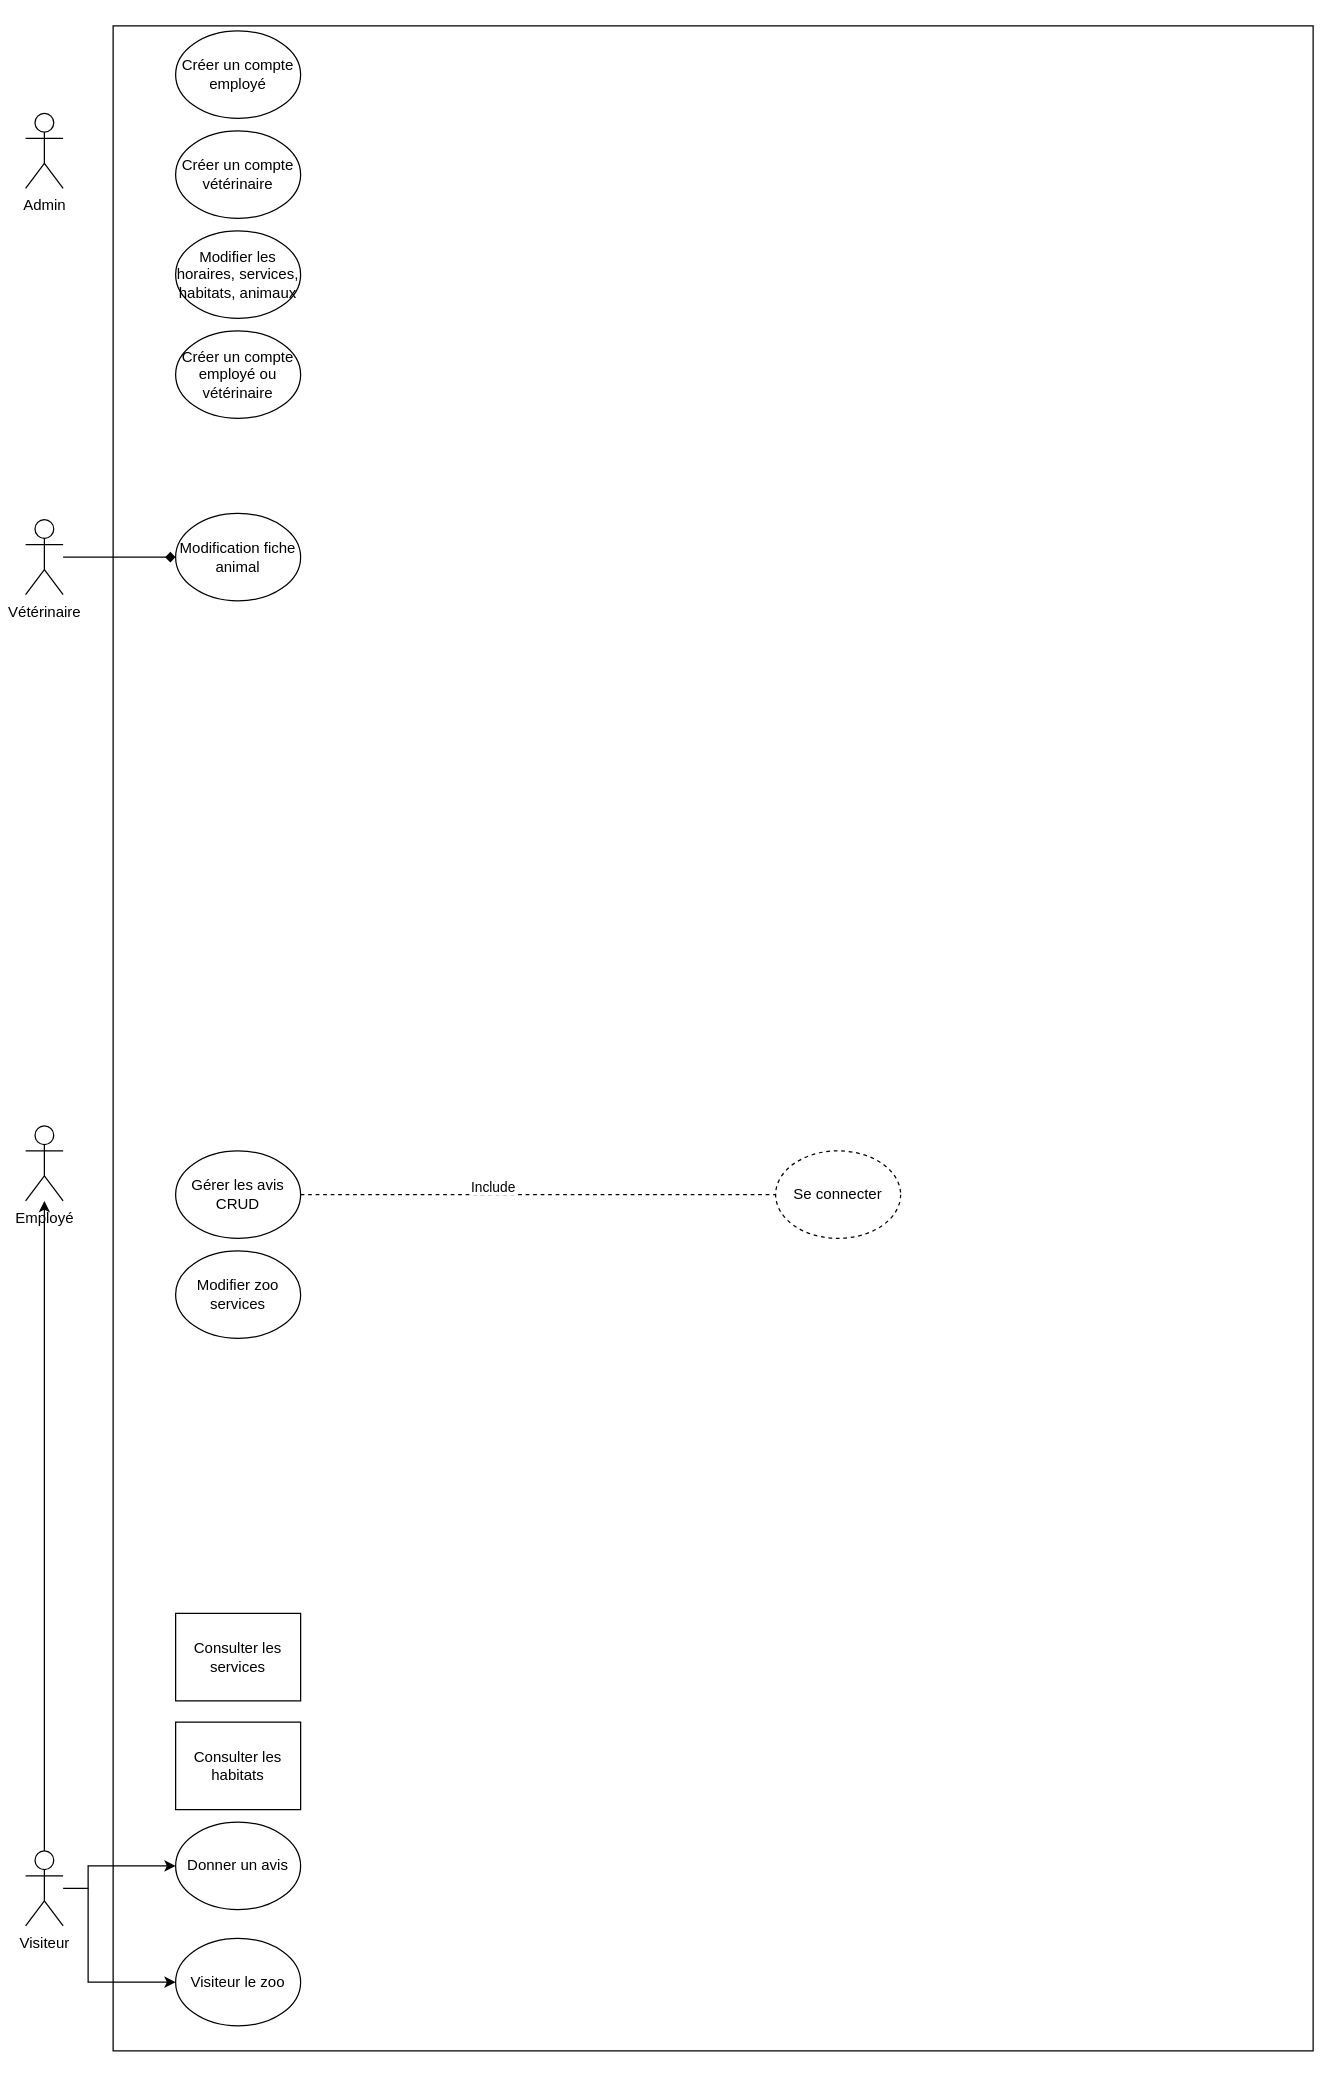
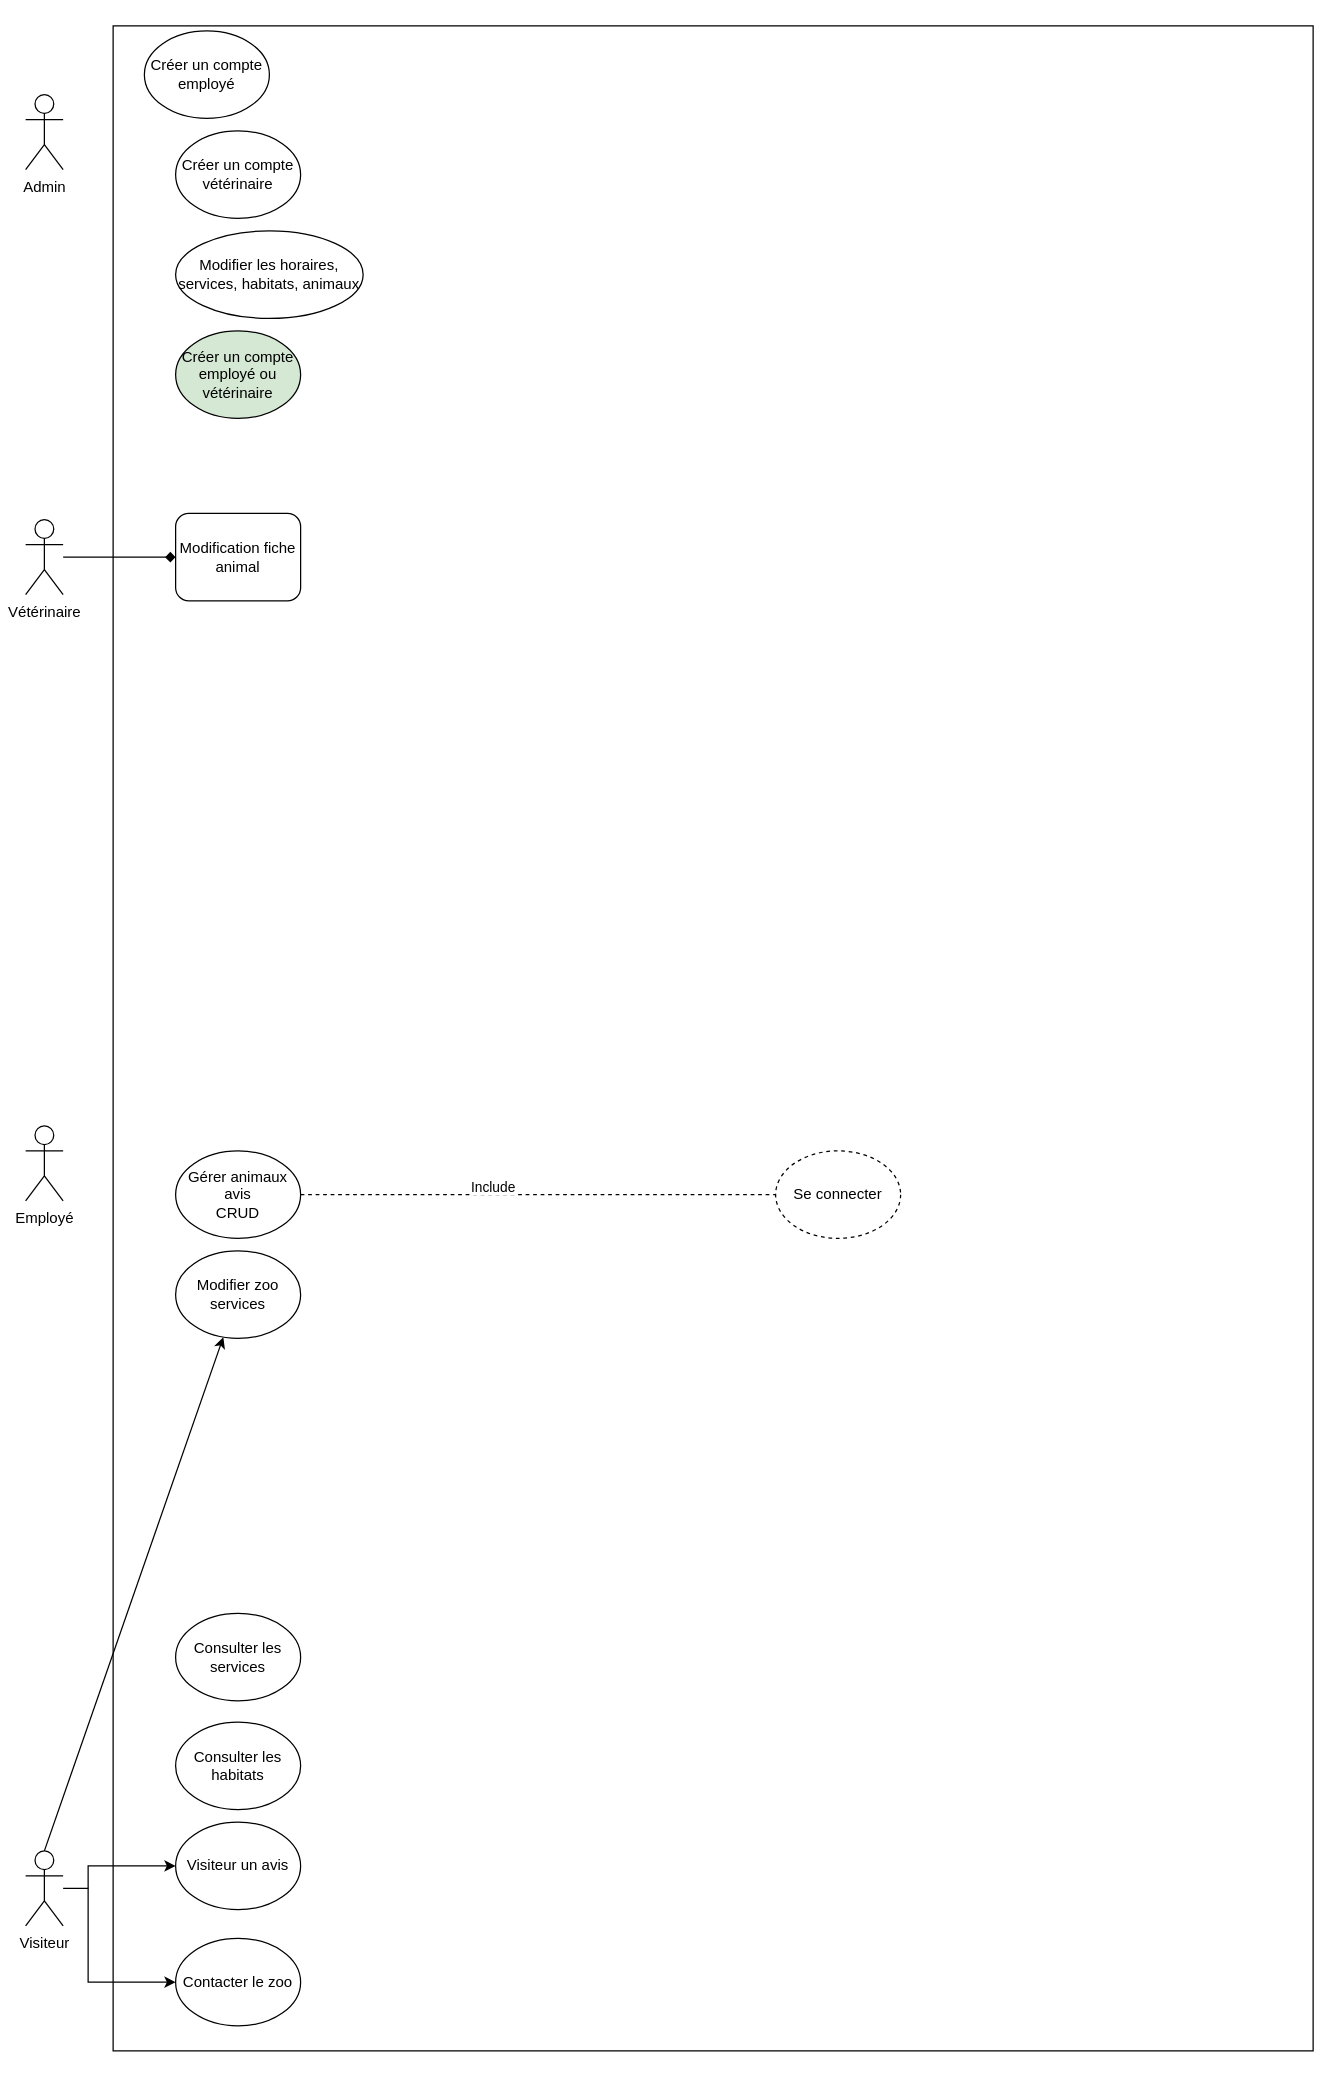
- <mxCell id="20" value="Créer un compte employé" style="ellipse;whiteSpace=wrap;html=1;" parent="1" vertex="1"><mxGeometry x="140" y="24" width="100" height="70" as="geometry" /></mxCell>
+ <mxCell id="20" value="Créer un compte employé" style="ellipse;whiteSpace=wrap;html=1;" parent="1" vertex="1"><mxGeometry x="115" y="24" width="100" height="70" as="geometry" /></mxCell>
- <mxCell id="3" value="Admin" style="shape=umlActor;verticalLabelPosition=bottom;verticalAlign=top;html=1;outlineConnect=0;" parent="1" vertex="1"><mxGeometry x="20" y="90" width="30" height="60" as="geometry" /></mxCell>
+ <mxCell id="3" value="Admin" style="shape=umlActor;verticalLabelPosition=bottom;verticalAlign=top;html=1;outlineConnect=0;" parent="1" vertex="1"><mxGeometry x="20" y="75" width="30" height="60" as="geometry" /></mxCell>
- <mxCell id="22" value="Modifier les horaires, services, habitats, animaux" style="ellipse;whiteSpace=wrap;html=1;" parent="1" vertex="1"><mxGeometry x="140" y="184" width="100" height="70" as="geometry" /></mxCell>
+ <mxCell id="22" value="Modifier les horaires, services, habitats, animaux" style="ellipse;whiteSpace=wrap;html=1;" parent="1" vertex="1"><mxGeometry x="140" y="184" width="150" height="70" as="geometry" /></mxCell>
- <mxCell id="23" value="Créer un compte employé ou vétérinaire" style="ellipse;whiteSpace=wrap;html=1;" parent="1" vertex="1"><mxGeometry x="140" y="264" width="100" height="70" as="geometry" /></mxCell>
+ <mxCell id="23" value="Créer un compte employé ou vétérinaire" style="ellipse;whiteSpace=wrap;html=1;fillColor=#d5e8d4;" parent="1" vertex="1"><mxGeometry x="140" y="264" width="100" height="70" as="geometry" /></mxCell>
- <mxCell id="24" value="Modification fiche animal" style="ellipse;whiteSpace=wrap;html=1;" parent="1" vertex="1"><mxGeometry x="140" y="410" width="100" height="70" as="geometry" /></mxCell>
+ <mxCell id="24" value="Modification fiche animal" style="whiteSpace=wrap;html=1;rounded=1;" parent="1" vertex="1"><mxGeometry x="140" y="410" width="100" height="70" as="geometry" /></mxCell>
- <mxCell id="15" value="Gérer les avis&lt;div&gt;CRUD&lt;/div&gt;" style="ellipse;whiteSpace=wrap;html=1;" parent="1" vertex="1"><mxGeometry x="140" y="920" width="100" height="70" as="geometry" /></mxCell>
+ <mxCell id="15" value="Gérer animaux avis&lt;div&gt;CRUD&lt;/div&gt;" style="ellipse;whiteSpace=wrap;html=1;" parent="1" vertex="1"><mxGeometry x="140" y="920" width="100" height="70" as="geometry" /></mxCell>
- <mxCell id="18" value="" style="endArrow=classic;html=1;rounded=0;exitX=0.5;exitY=0;exitDx=0;exitDy=0;exitPerimeter=0;" parent="1" source="7" target="4" edge="1"><mxGeometry width="50" height="50" relative="1" as="geometry"><mxPoint x="10" y="820" as="sourcePoint" /><mxPoint x="60" y="770" as="targetPoint" /></mxGeometry></mxCell>
+ <mxCell id="18" value="" style="endArrow=classic;html=1;rounded=0;exitX=0.5;exitY=0;exitDx=0;exitDy=0;exitPerimeter=0;" parent="1" source="7" target="19" edge="1"><mxGeometry width="50" height="50" relative="1" as="geometry"><mxPoint x="10" y="820" as="sourcePoint" /><mxPoint x="60" y="770" as="targetPoint" /></mxGeometry></mxCell>
- <mxCell id="10" value="Consulter les services" style="whiteSpace=wrap;html=1;rounded=0;" parent="1" vertex="1"><mxGeometry x="140" y="1290" width="100" height="70" as="geometry" /></mxCell>
+ <mxCell id="10" value="Consulter les services" style="ellipse;whiteSpace=wrap;html=1;" parent="1" vertex="1"><mxGeometry x="140" y="1290" width="100" height="70" as="geometry" /></mxCell>
- <mxCell id="9" value="Consulter les habitats" style="whiteSpace=wrap;html=1;rounded=0;" parent="1" vertex="1"><mxGeometry x="140" y="1377" width="100" height="70" as="geometry" /></mxCell>
+ <mxCell id="9" value="Consulter les habitats" style="ellipse;whiteSpace=wrap;html=1;" parent="1" vertex="1"><mxGeometry x="140" y="1377" width="100" height="70" as="geometry" /></mxCell>
- <mxCell id="8" value="Donner un avis" style="ellipse;whiteSpace=wrap;html=1;" parent="1" vertex="1"><mxGeometry x="140" y="1457" width="100" height="70" as="geometry" /></mxCell>
+ <mxCell id="8" value="Visiteur un avis" style="ellipse;whiteSpace=wrap;html=1;" parent="1" vertex="1"><mxGeometry x="140" y="1457" width="100" height="70" as="geometry" /></mxCell>
- <mxCell id="13" value="Visiteur le zoo" style="ellipse;whiteSpace=wrap;html=1;" parent="1" vertex="1"><mxGeometry x="140" y="1550" width="100" height="70" as="geometry" /></mxCell>
+ <mxCell id="13" value="Contacter le zoo" style="ellipse;whiteSpace=wrap;html=1;" parent="1" vertex="1"><mxGeometry x="140" y="1550" width="100" height="70" as="geometry" /></mxCell>
